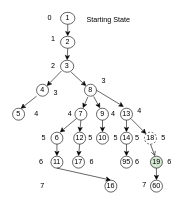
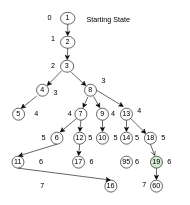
- <mxCell id="26" value="18" style="ellipse;whiteSpace=wrap;html=1;dashed=1;" vertex="1" parent="1"><mxGeometry x="240" y="220" width="20" height="20" as="geometry" /></mxCell>
+ <mxCell id="26" value="18" style="ellipse;whiteSpace=wrap;html=1;" vertex="1" parent="1"><mxGeometry x="240" y="220" width="20" height="20" as="geometry" /></mxCell>
- <mxCell id="34" value="" style="endArrow=classic;html=1;rounded=0;exitX=0.5;exitY=1;exitDx=0;exitDy=0;entryX=0.5;entryY=0;entryDx=0;entryDy=0;" edge="1" parent="1" source="25" target="33"><mxGeometry width="50" height="50" relative="1" as="geometry"><mxPoint x="142" y="250" as="sourcePoint" /><mxPoint x="140" y="270" as="targetPoint" /></mxGeometry></mxCell>
- <mxCell id="29" value="11" style="ellipse;whiteSpace=wrap;html=1;" vertex="1" parent="1"><mxGeometry x="84" y="260" width="20" height="20" as="geometry" /></mxCell>
+ <mxCell id="29" value="11" style="ellipse;whiteSpace=wrap;html=1;" vertex="1" parent="1"><mxGeometry x="19" y="260" width="20" height="20" as="geometry" /></mxCell>
